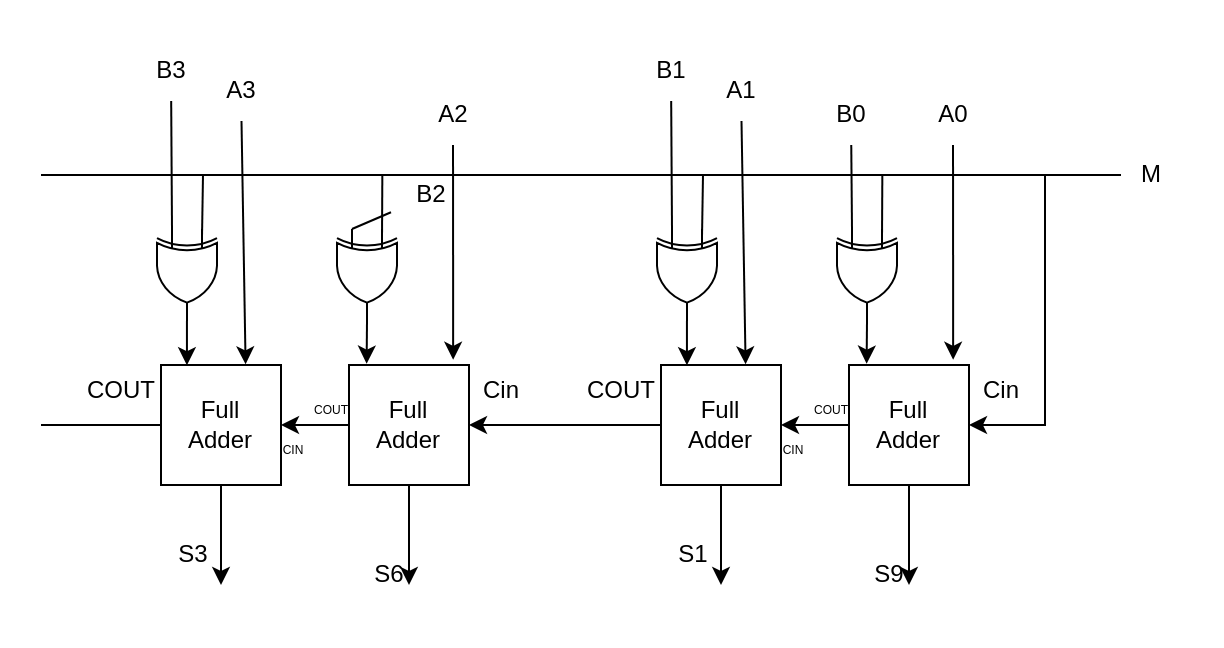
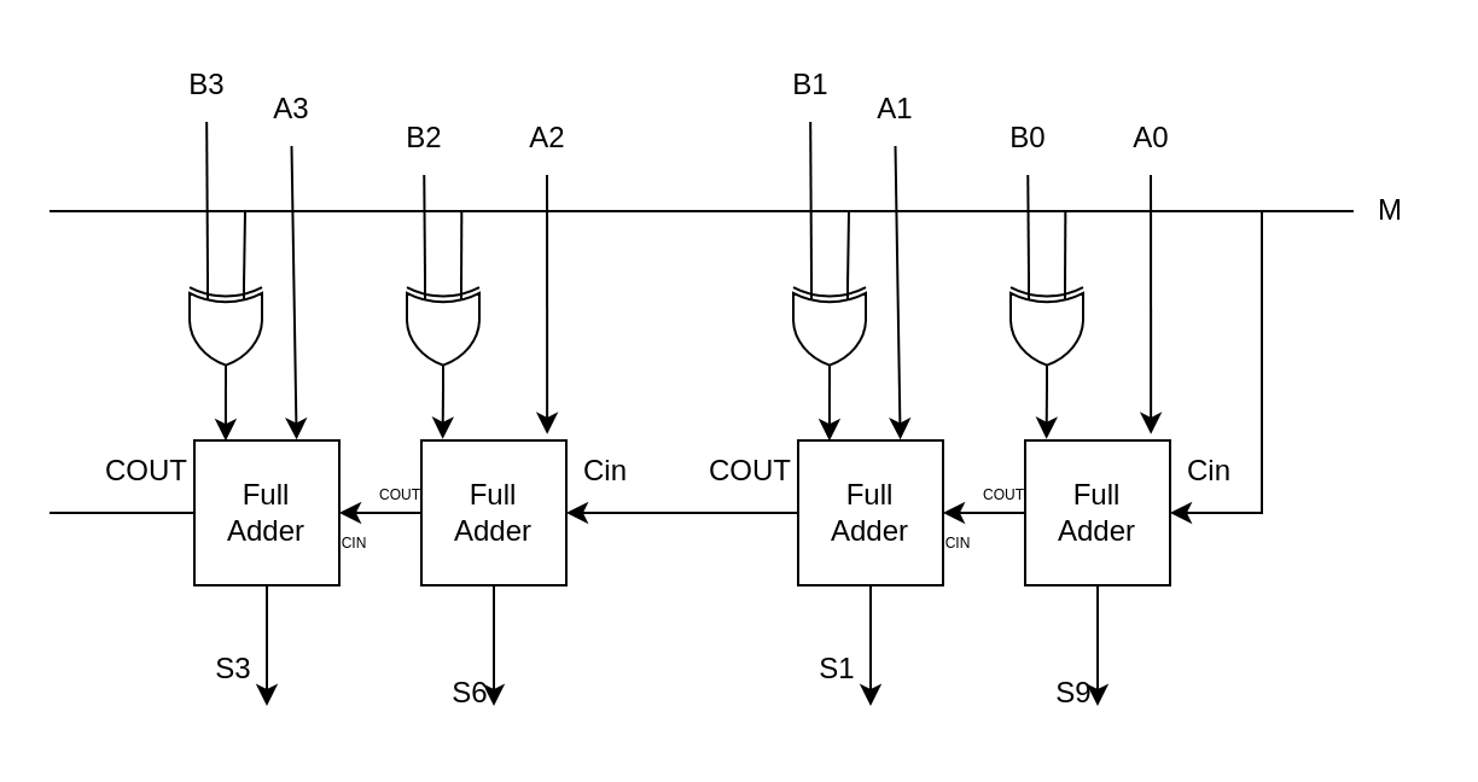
- <mxCell id="50" value="B2" style="text;html=1;align=center;verticalAlign=middle;resizable=0;points=[];autosize=1;strokeColor=none;fillColor=none;" vertex="1" parent="1"><mxGeometry x="195" y="82" width="40" height="30" as="geometry" /></mxCell>
+ <mxCell id="50" value="B2" style="text;html=1;align=center;verticalAlign=middle;resizable=0;points=[];autosize=1;strokeColor=none;fillColor=none;" vertex="1" parent="1"><mxGeometry x="155" y="42" width="40" height="30" as="geometry" /></mxCell>
